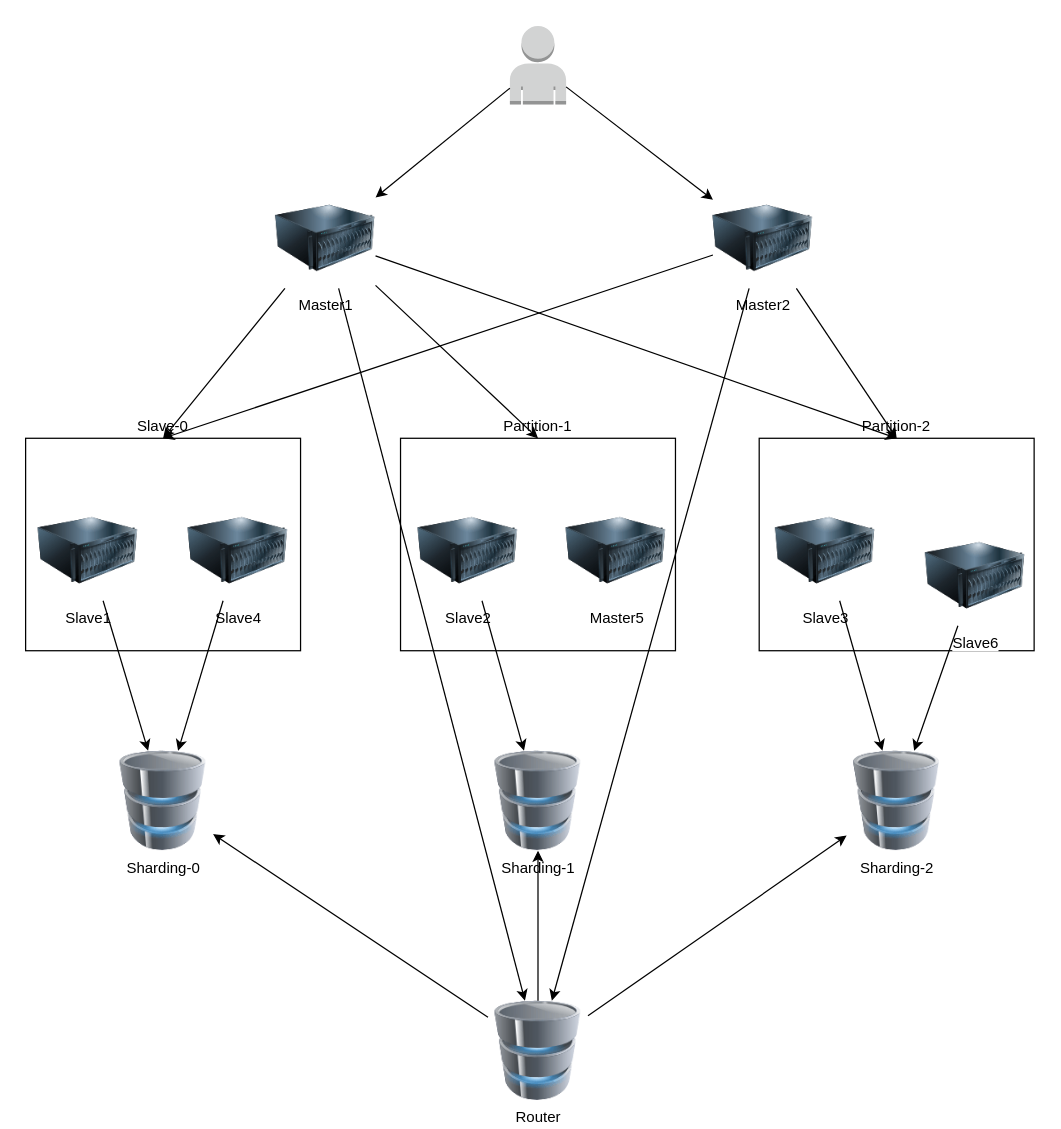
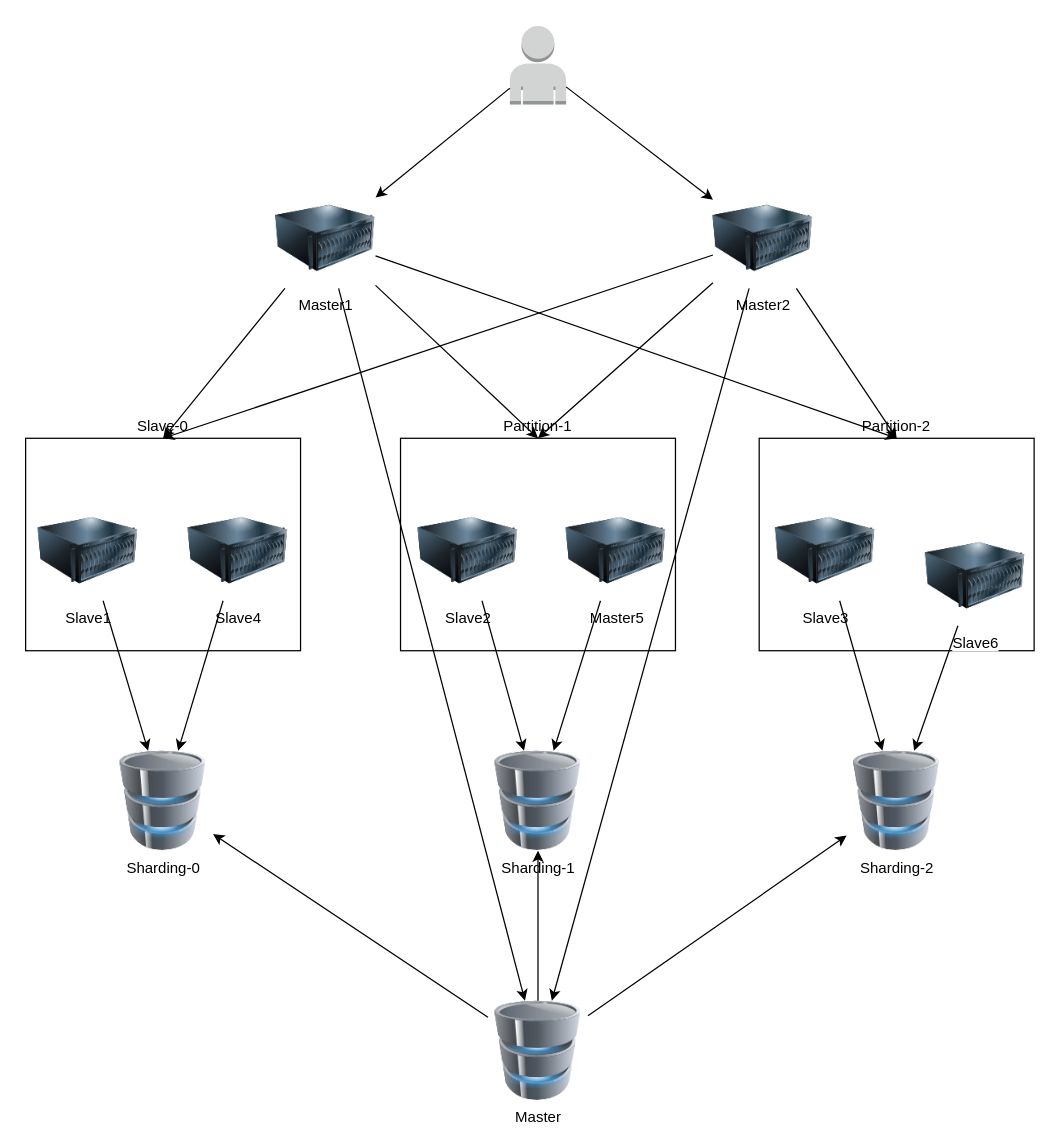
+ <mxCell id="17" value="" style="endArrow=classic;html=1;rounded=0;entryX=0.5;entryY=0;entryDx=0;entryDy=0;" edge="1" parent="1" source="6" target="3"><mxGeometry width="50" height="50" relative="1" as="geometry"><mxPoint x="530" y="233.023" as="sourcePoint" /><mxPoint x="140" y="360" as="targetPoint" /></mxGeometry></mxCell>
+ <mxCell id="22" value="" style="endArrow=classic;html=1;rounded=0;" edge="1" parent="1" source="11" target="29"><mxGeometry width="50" height="50" relative="1" as="geometry"><mxPoint x="620" y="890" as="sourcePoint" /><mxPoint x="411.765" y="920" as="targetPoint" /></mxGeometry></mxCell>
- <mxCell id="31" value="Router" style="image;html=1;image=img/lib/clip_art/computers/Database_128x128.png;fillColor=none;" vertex="1" parent="1"><mxGeometry x="390" y="800" width="80" height="80" as="geometry" /></mxCell>
+ <mxCell id="31" value="Master" style="image;html=1;image=img/lib/clip_art/computers/Database_128x128.png;fillColor=none;" vertex="1" parent="1"><mxGeometry x="390" y="800" width="80" height="80" as="geometry" /></mxCell>
